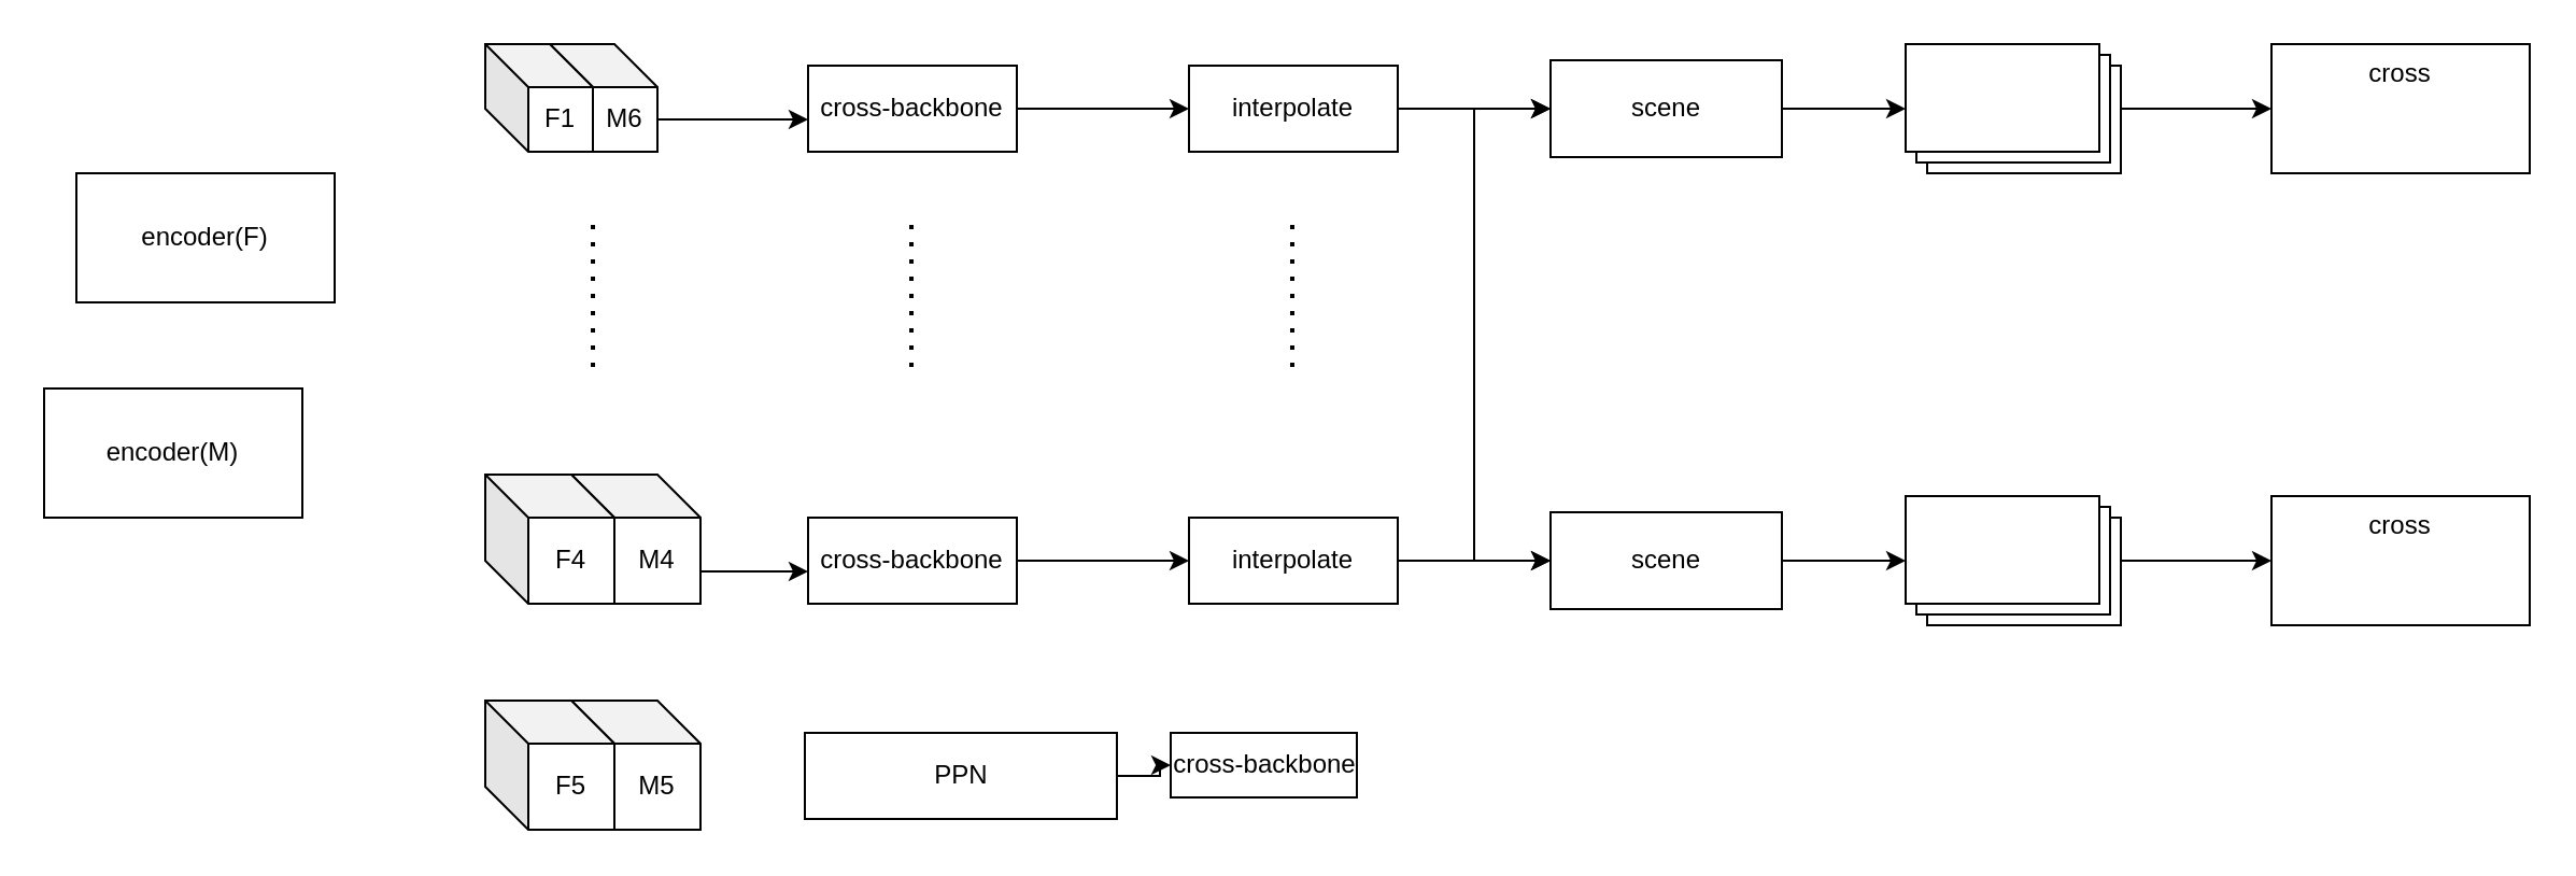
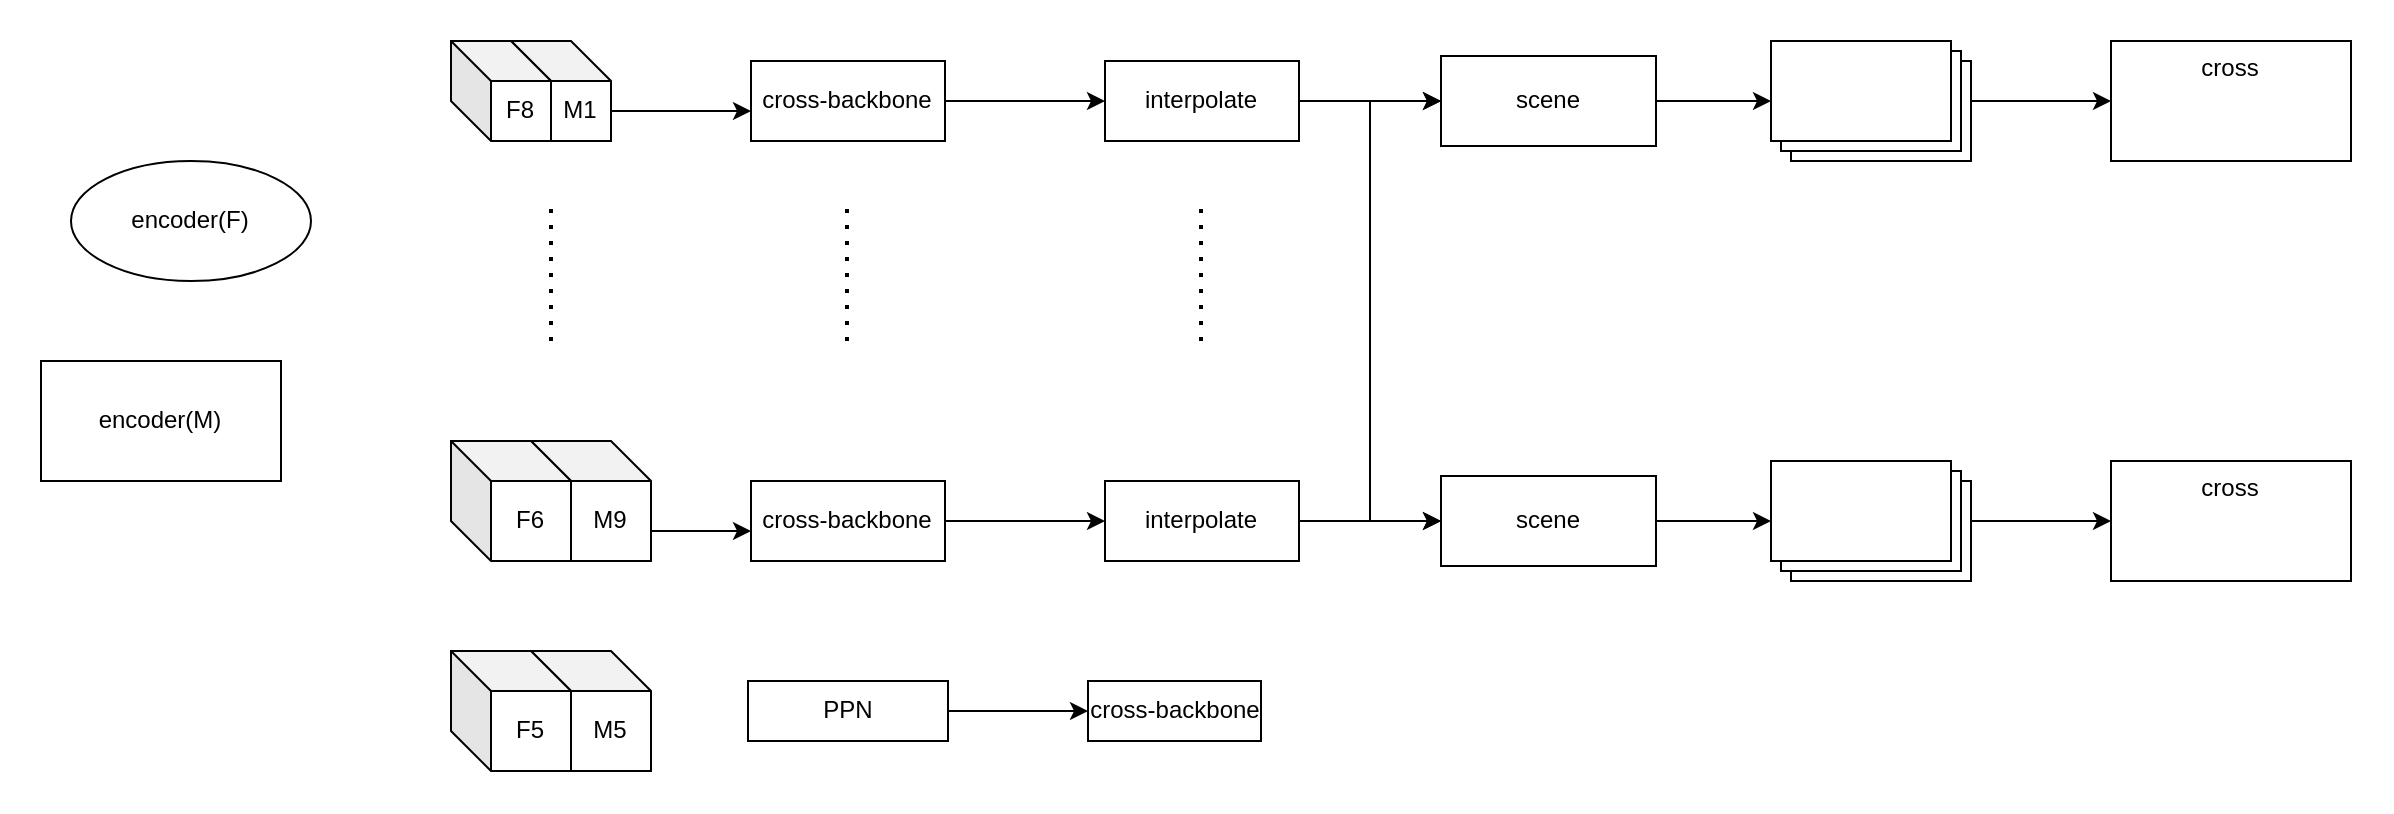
- <mxCell id="5" value="F1" style="shape=cube;whiteSpace=wrap;html=1;boundedLbl=1;backgroundOutline=1;darkOpacity=0.05;darkOpacity2=0.1;" vertex="1" parent="1"><mxGeometry x="225" y="20" width="50" height="50" as="geometry" /></mxCell>
+ <mxCell id="5" value="F8" style="shape=cube;whiteSpace=wrap;html=1;boundedLbl=1;backgroundOutline=1;darkOpacity=0.05;darkOpacity2=0.1;" vertex="1" parent="1"><mxGeometry x="225" y="20" width="50" height="50" as="geometry" /></mxCell>
- <mxCell id="4" value="M6" style="shape=cube;whiteSpace=wrap;html=1;boundedLbl=1;backgroundOutline=1;darkOpacity=0.05;darkOpacity2=0.1;" vertex="1" parent="1"><mxGeometry x="255" y="20" width="50" height="50" as="geometry" /></mxCell>
+ <mxCell id="4" value="M1" style="shape=cube;whiteSpace=wrap;html=1;boundedLbl=1;backgroundOutline=1;darkOpacity=0.05;darkOpacity2=0.1;" vertex="1" parent="1"><mxGeometry x="255" y="20" width="50" height="50" as="geometry" /></mxCell>
- <mxCell id="2" value="encoder(F)" style="rounded=0;whiteSpace=wrap;html=1;" vertex="1" parent="1"><mxGeometry x="35" y="80" width="120" height="60" as="geometry" /></mxCell>
+ <mxCell id="2" value="encoder(F)" style="ellipse;whiteSpace=wrap;html=1;" vertex="1" parent="1"><mxGeometry x="35" y="80" width="120" height="60" as="geometry" /></mxCell>
- <mxCell id="7" value="F4" style="shape=cube;whiteSpace=wrap;html=1;boundedLbl=1;backgroundOutline=1;darkOpacity=0.05;darkOpacity2=0.1;" vertex="1" parent="1"><mxGeometry x="225" y="220" width="60" height="60" as="geometry" /></mxCell>
+ <mxCell id="7" value="F6" style="shape=cube;whiteSpace=wrap;html=1;boundedLbl=1;backgroundOutline=1;darkOpacity=0.05;darkOpacity2=0.1;" vertex="1" parent="1"><mxGeometry x="225" y="220" width="60" height="60" as="geometry" /></mxCell>
- <mxCell id="6" value="M4" style="shape=cube;whiteSpace=wrap;html=1;boundedLbl=1;backgroundOutline=1;darkOpacity=0.05;darkOpacity2=0.1;" vertex="1" parent="1"><mxGeometry x="265" y="220" width="60" height="60" as="geometry" /></mxCell>
+ <mxCell id="6" value="M9" style="shape=cube;whiteSpace=wrap;html=1;boundedLbl=1;backgroundOutline=1;darkOpacity=0.05;darkOpacity2=0.1;" vertex="1" parent="1"><mxGeometry x="265" y="220" width="60" height="60" as="geometry" /></mxCell>
- <mxCell id="16" value="PPN" style="rounded=0;whiteSpace=wrap;html=1;" vertex="1" parent="1"><mxGeometry x="373.5" y="340" width="145" height="40" as="geometry" /></mxCell>
+ <mxCell id="16" value="PPN" style="rounded=0;whiteSpace=wrap;html=1;" vertex="1" parent="1"><mxGeometry x="373.5" y="340" width="100" height="30" as="geometry" /></mxCell>
